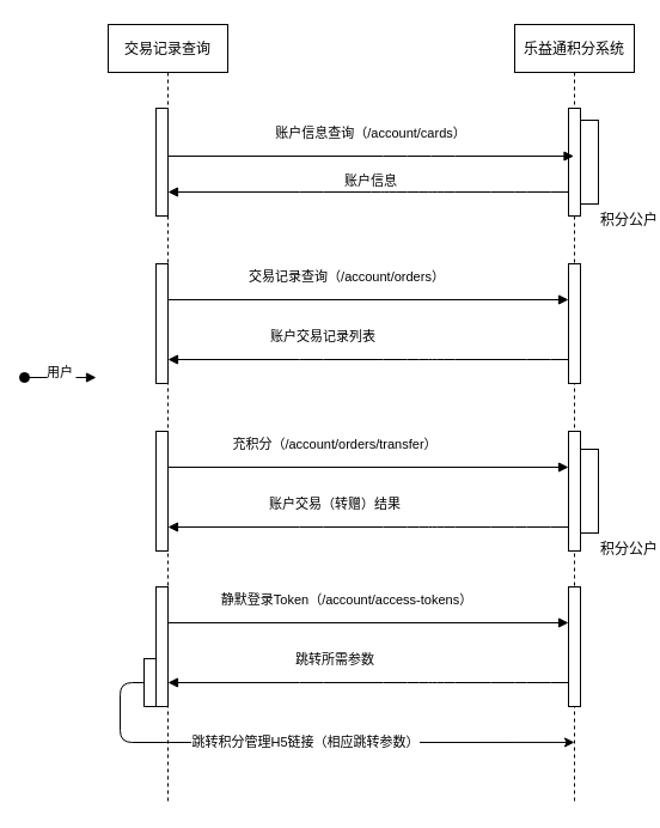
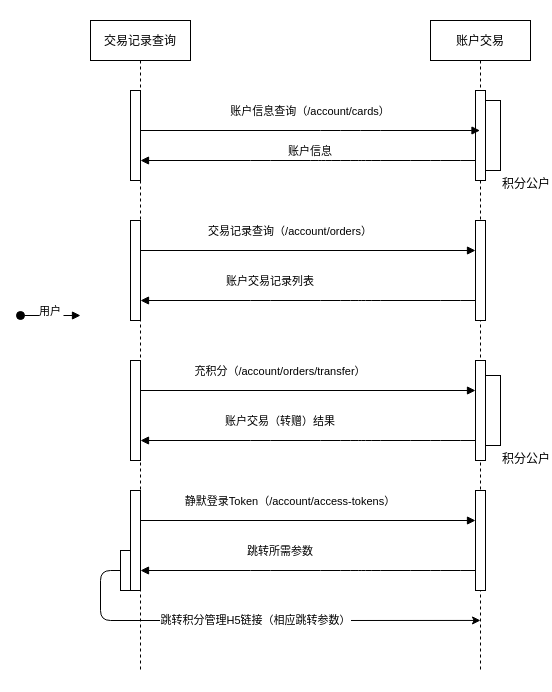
- <mxCell id="4" value="乐益通积分系统" style="shape=umlLifeline;perimeter=lifelinePerimeter;container=1;collapsible=0;recursiveResize=0;rounded=0;shadow=0;strokeWidth=1;" parent="1" vertex="1"><mxGeometry x="430" y="20" width="100" height="650" as="geometry" /></mxCell>
+ <mxCell id="4" value="账户交易" style="shape=umlLifeline;perimeter=lifelinePerimeter;container=1;collapsible=0;recursiveResize=0;rounded=0;shadow=0;strokeWidth=1;" parent="1" vertex="1"><mxGeometry x="430" y="20" width="100" height="650" as="geometry" /></mxCell>
